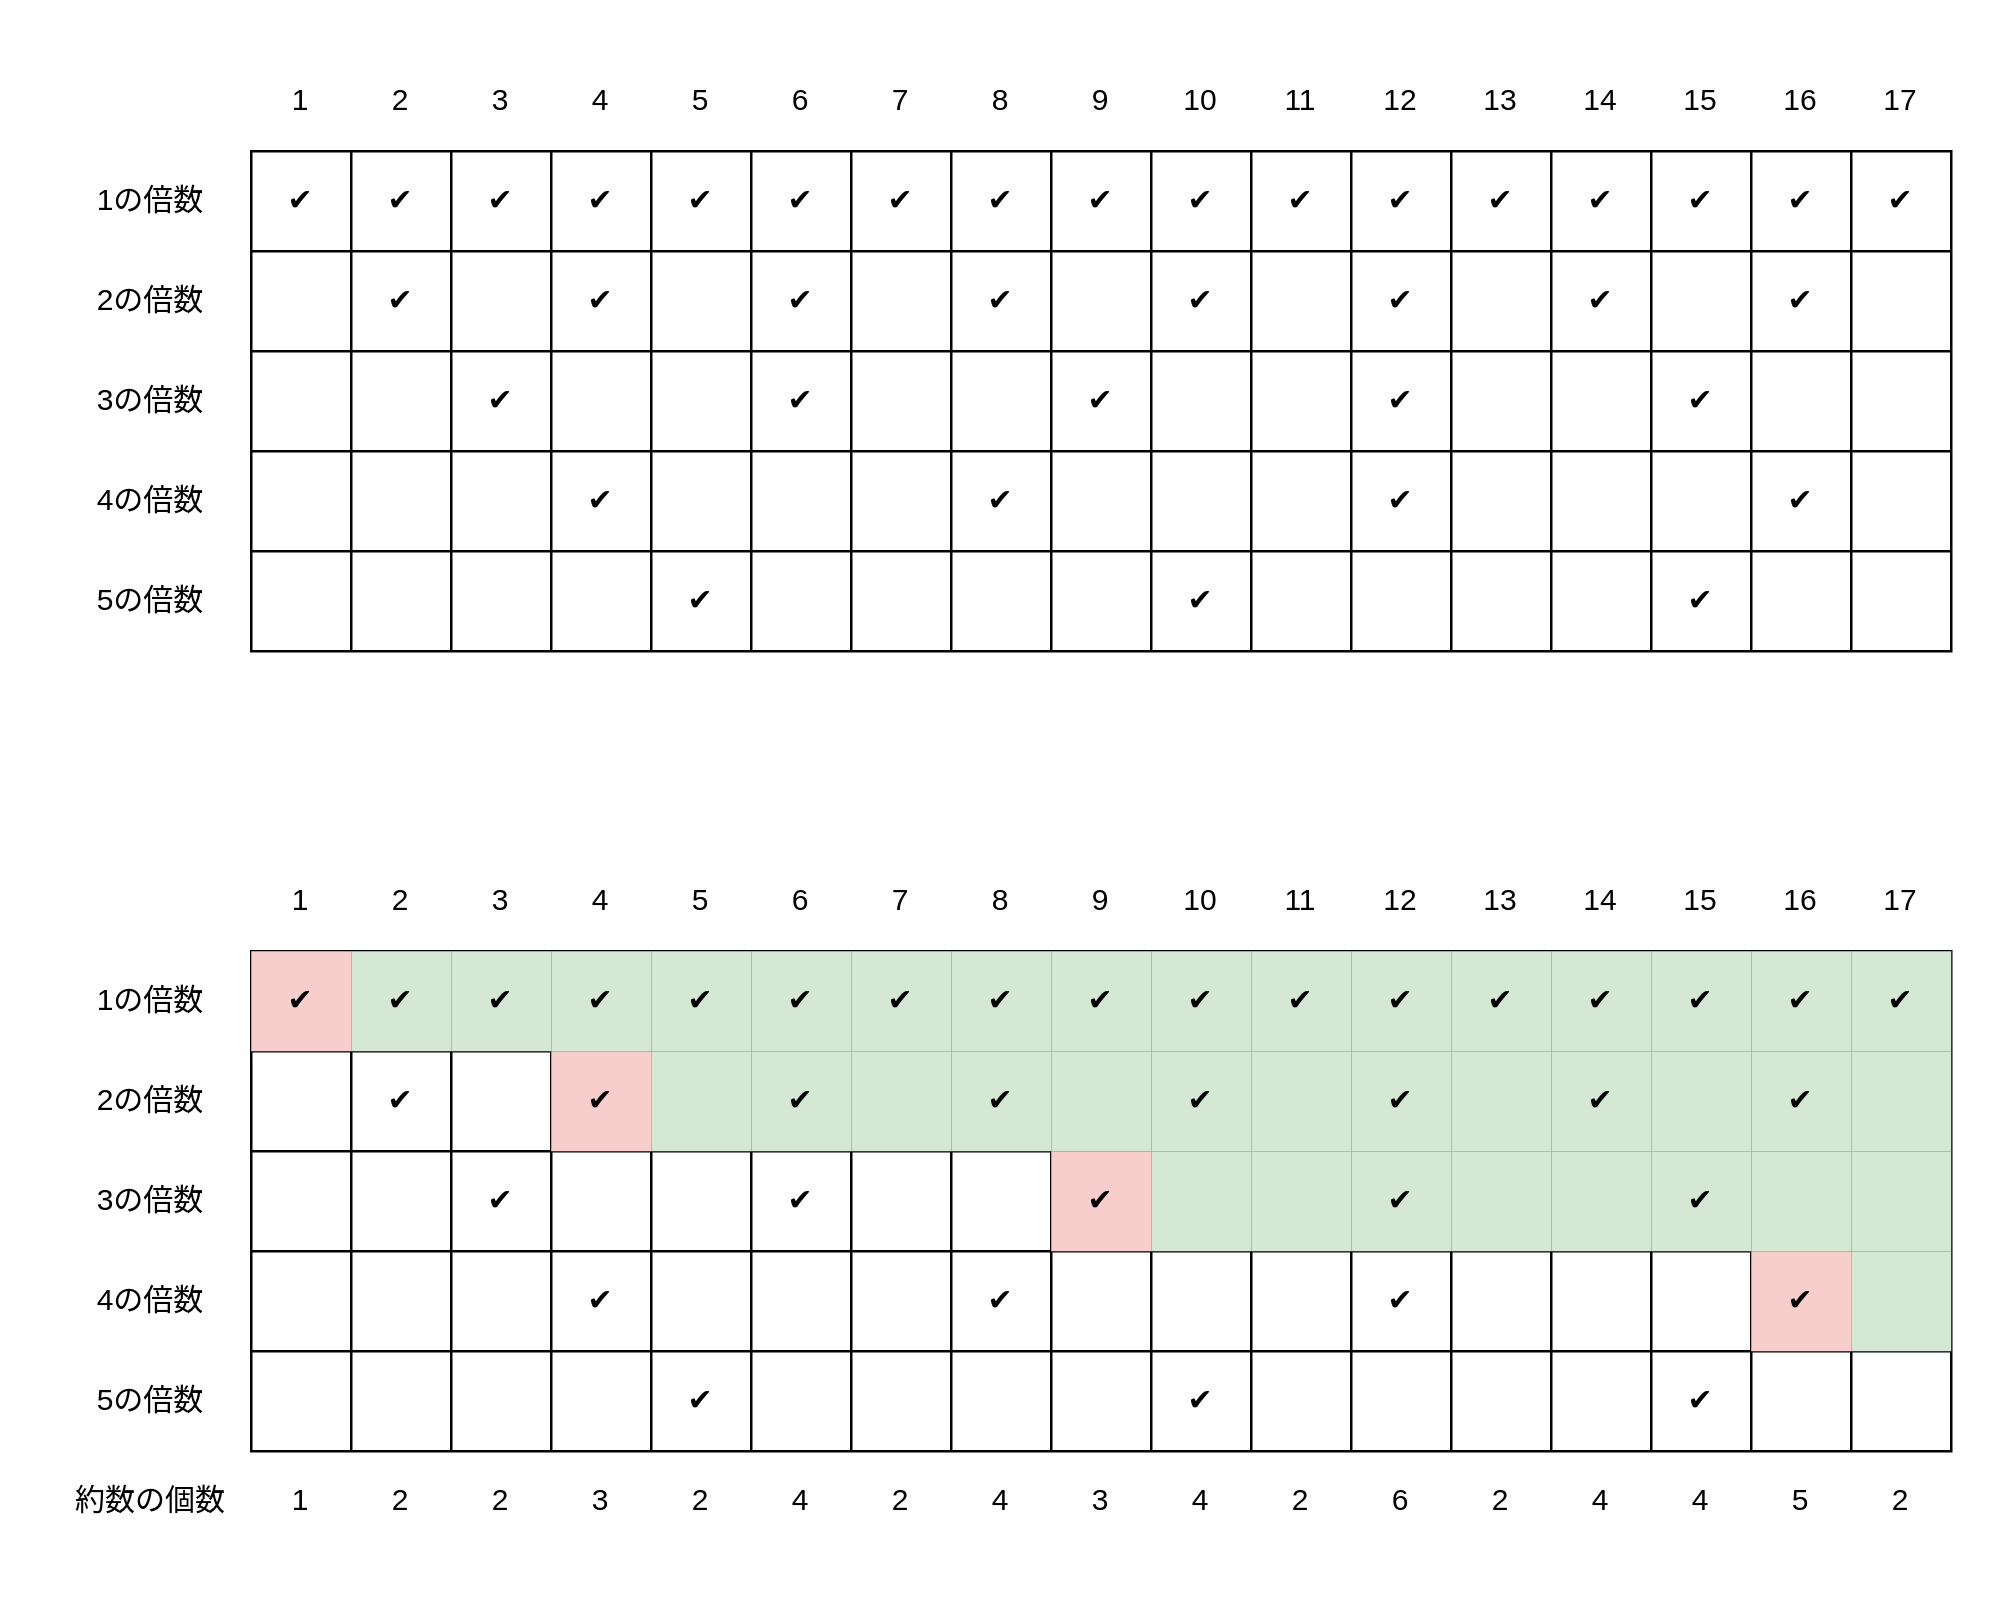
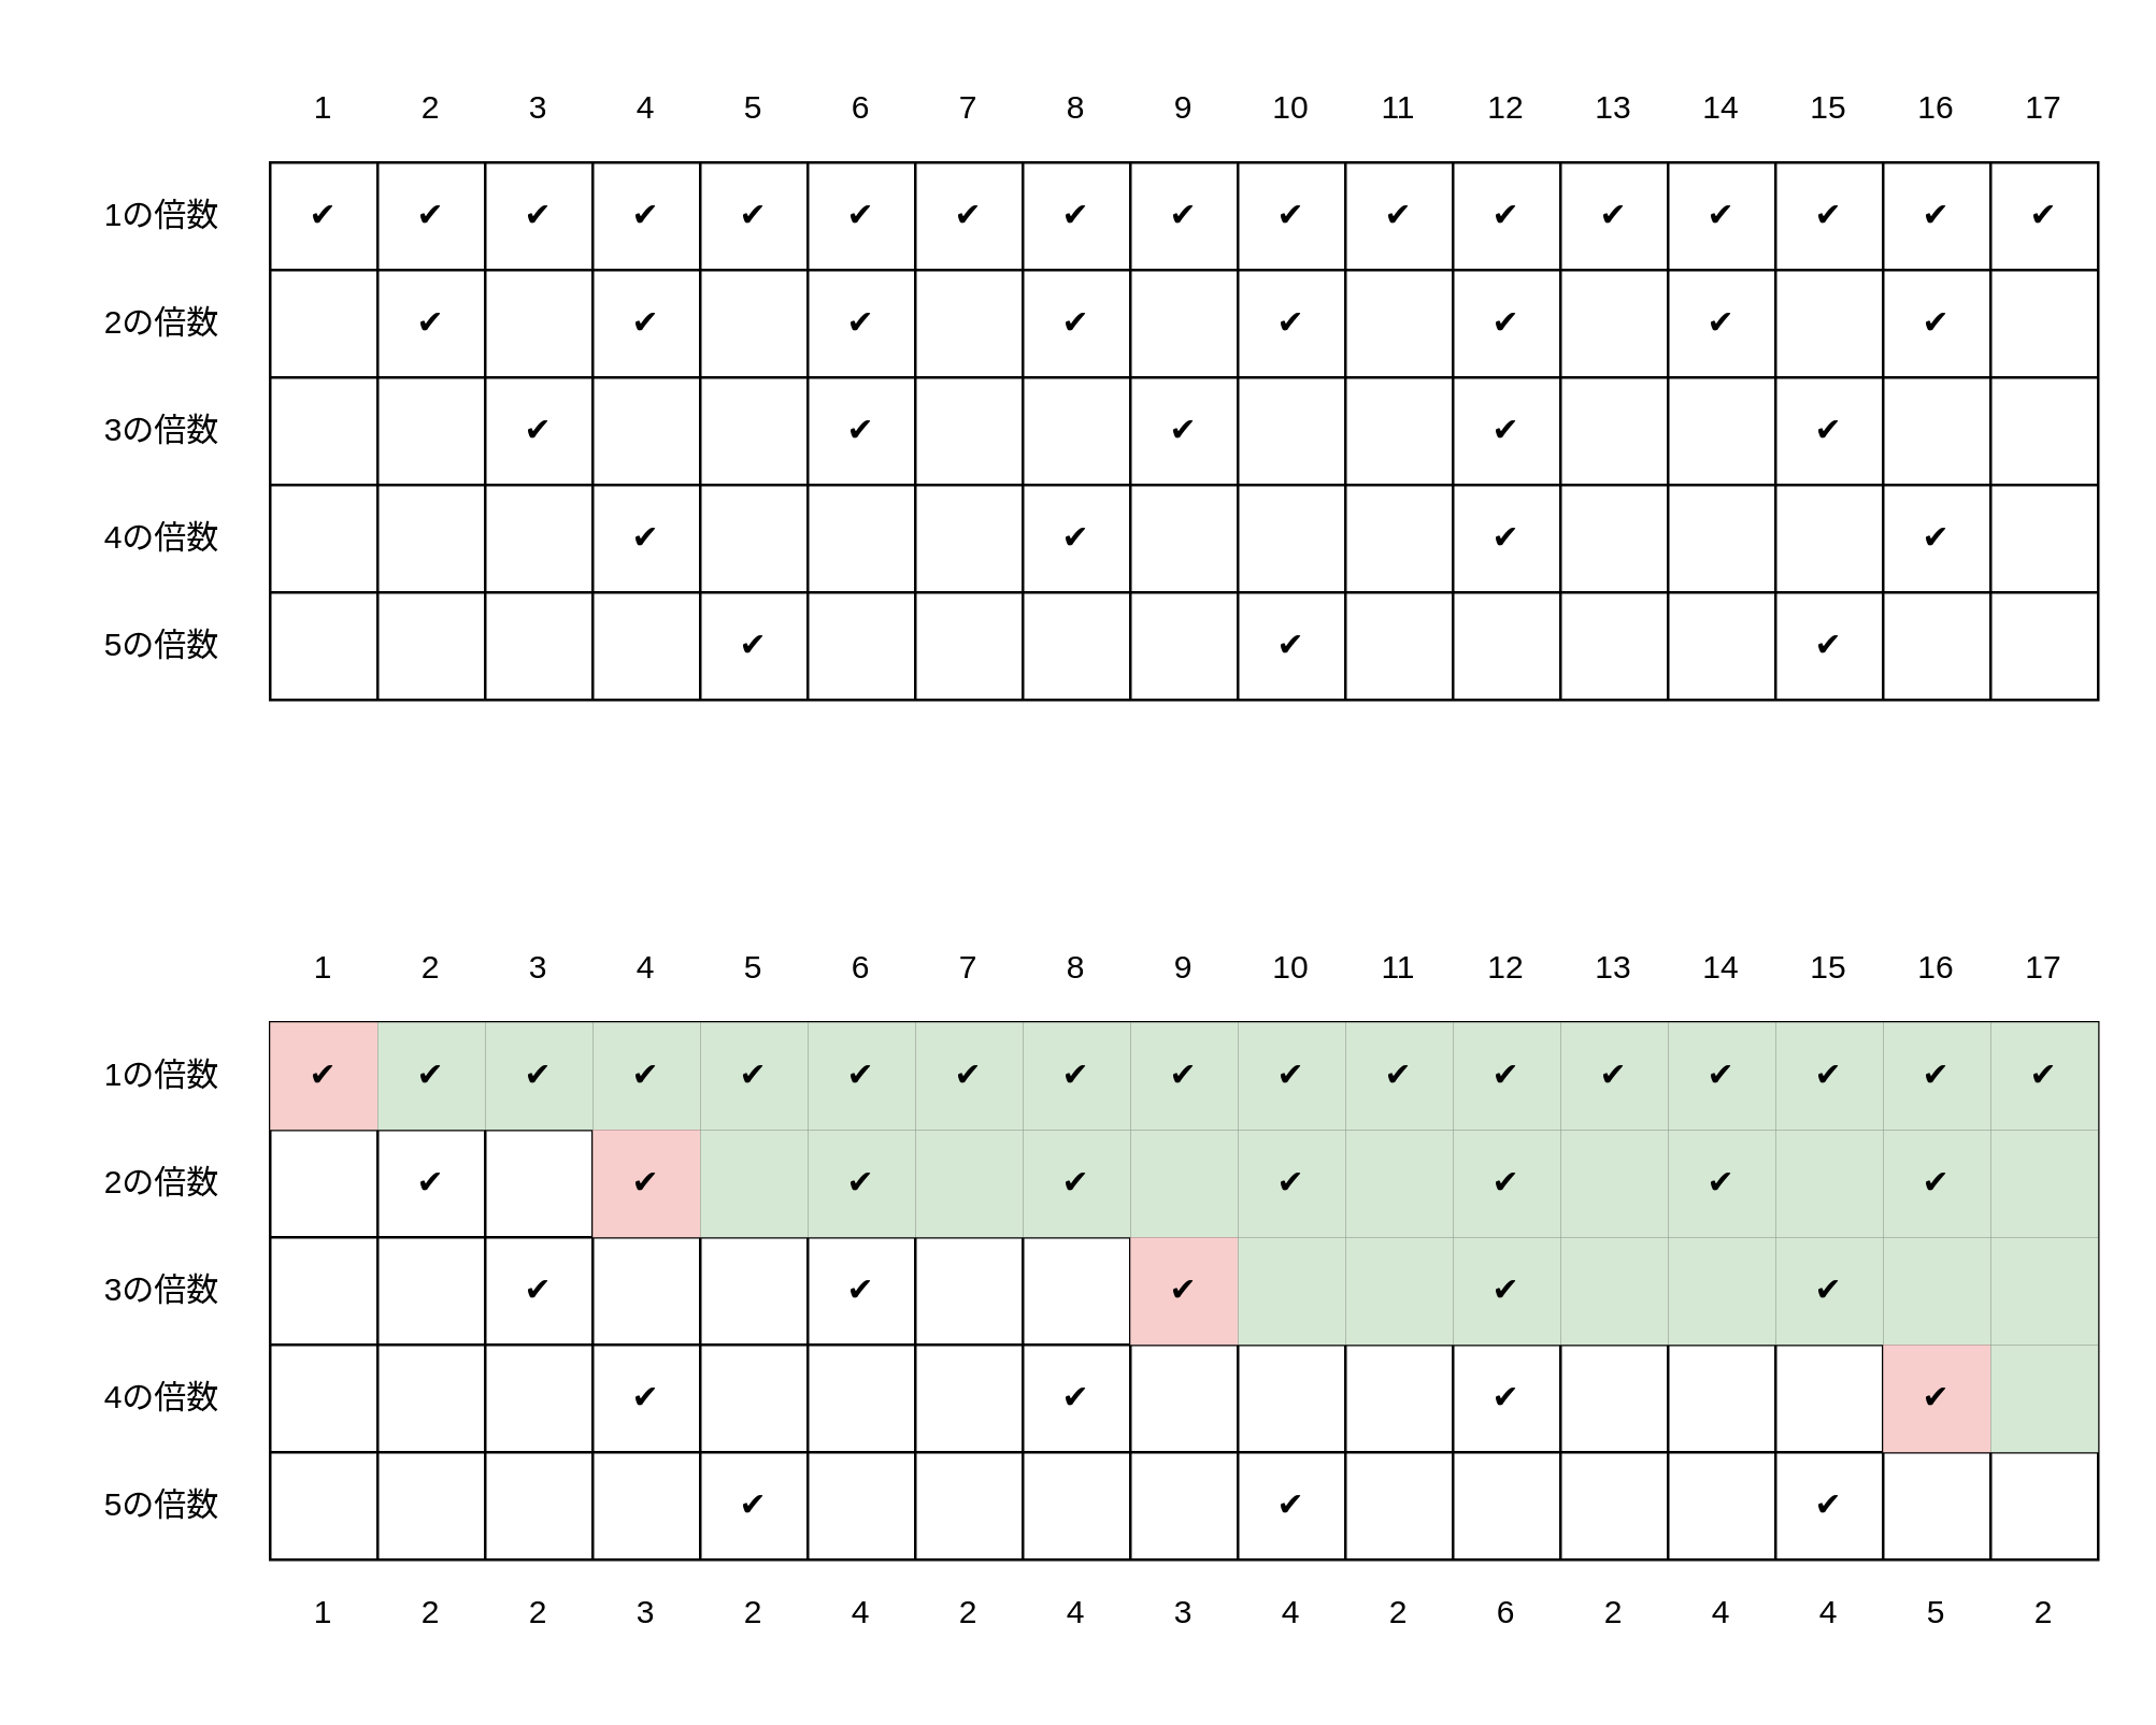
- <mxCell id="248" value="約数の個数" style="rounded=0;whiteSpace=wrap;html=1;fillColor=none;strokeColor=none;" parent="1" vertex="1"><mxGeometry x="20" y="580" width="80" height="40" as="geometry" /></mxCell>
